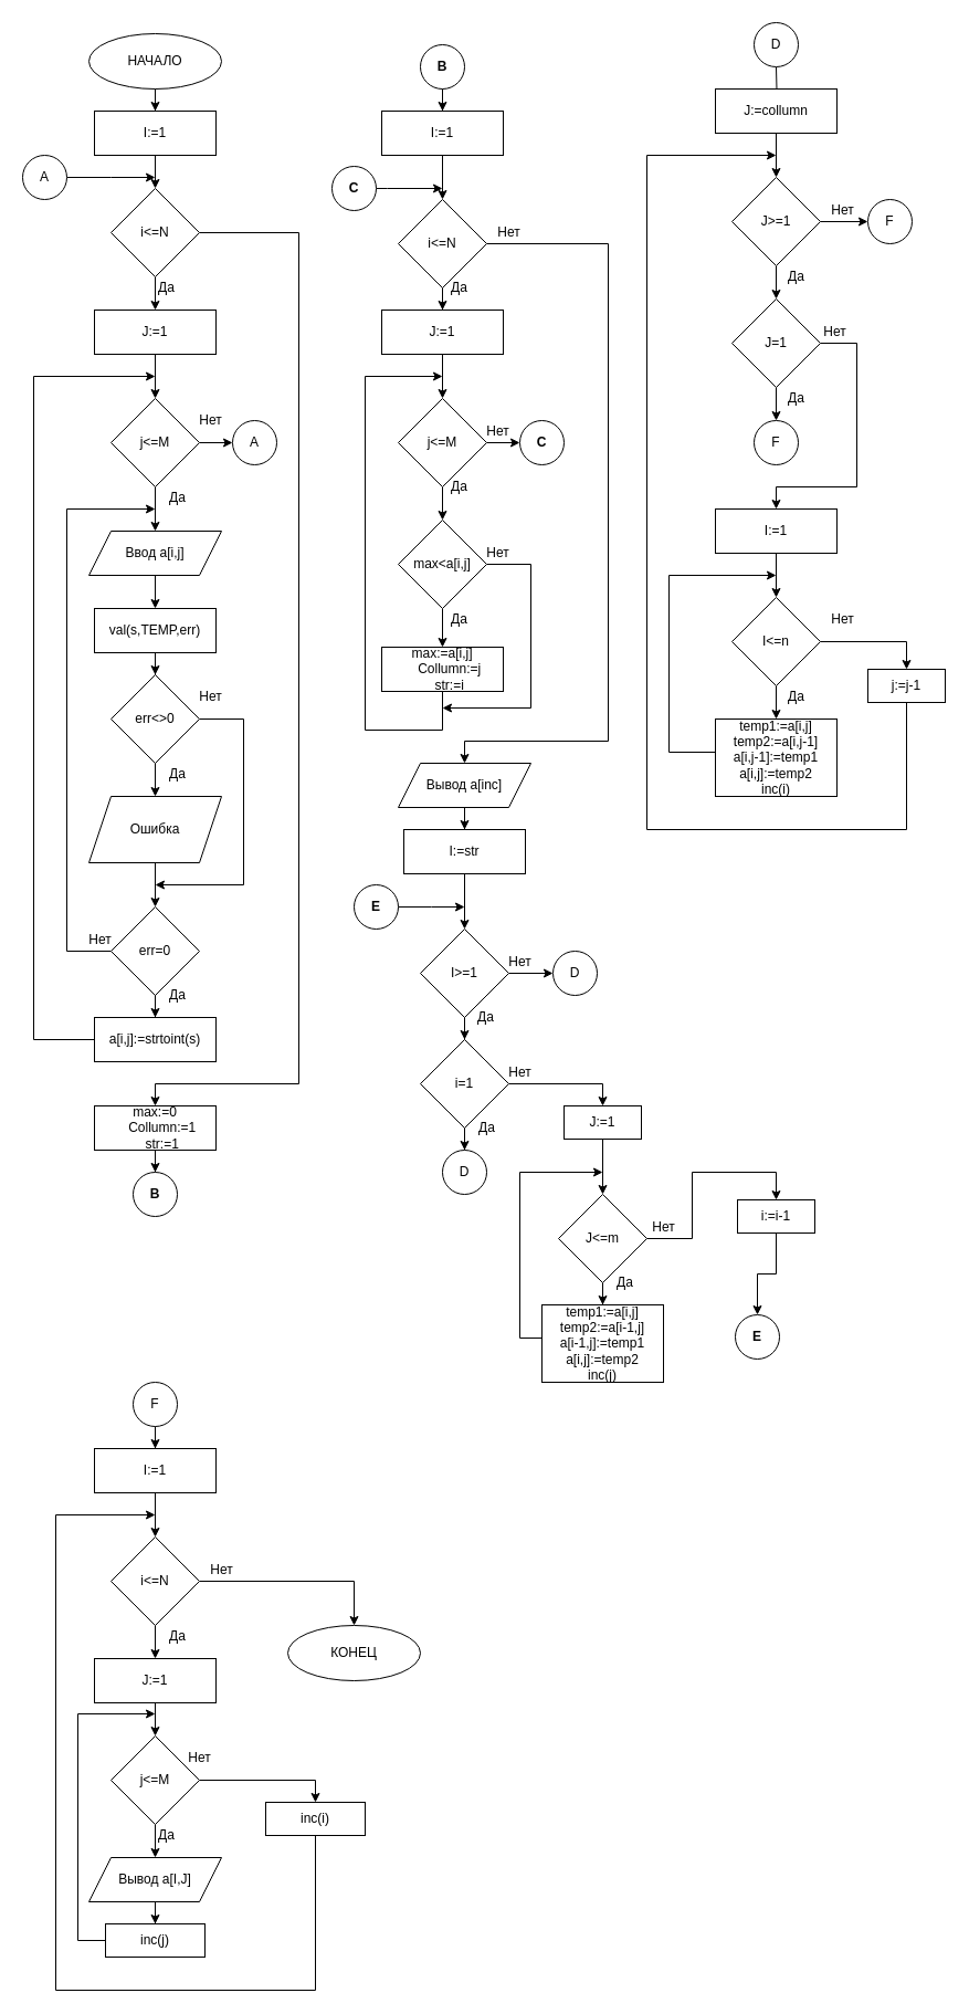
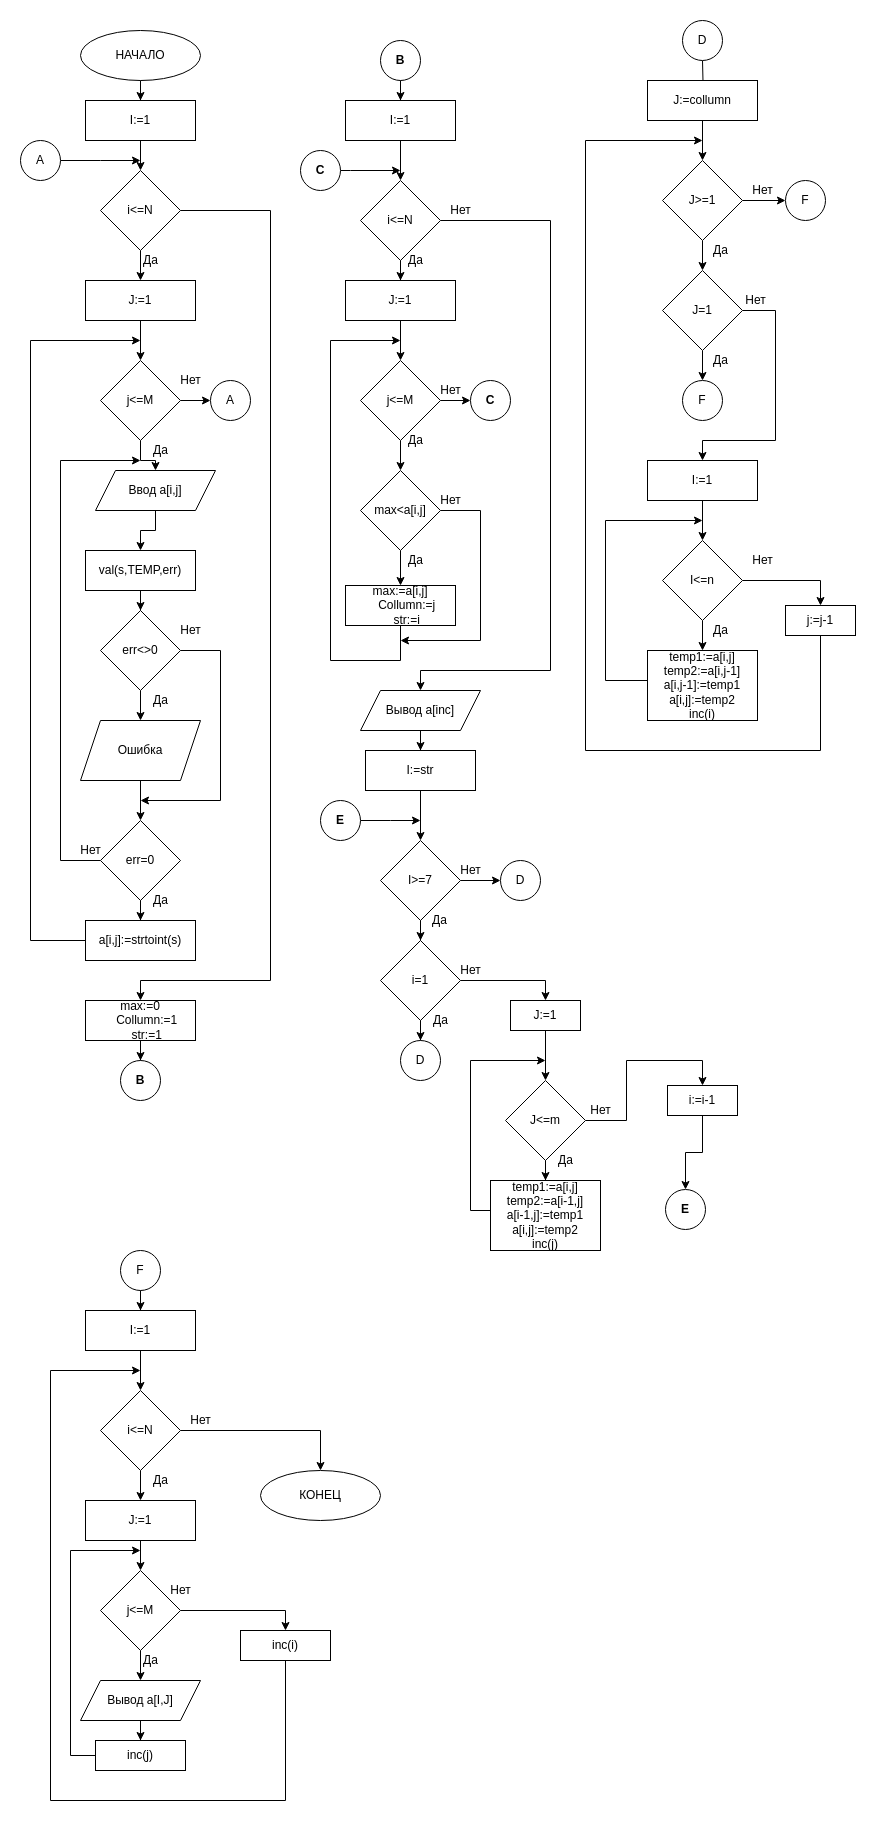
- <mxCell id="15" value="Ввод a[i,j]" style="shape=parallelogram;perimeter=parallelogramPerimeter;whiteSpace=wrap;html=1;fixedSize=1;" parent="1" vertex="1"><mxGeometry x="80" y="480" width="120" height="40" as="geometry" /></mxCell>
+ <mxCell id="15" value="Ввод a[i,j]" style="shape=parallelogram;perimeter=parallelogramPerimeter;whiteSpace=wrap;html=1;fixedSize=1;" parent="1" vertex="1"><mxGeometry x="95" y="470" width="120" height="40" as="geometry" /></mxCell>
- <mxCell id="73" value="I&amp;gt;=1" style="rhombus;whiteSpace=wrap;html=1;" parent="1" vertex="1"><mxGeometry x="380" y="840" width="80" height="80" as="geometry" /></mxCell>
+ <mxCell id="73" value="I&amp;gt;=7" style="rhombus;whiteSpace=wrap;html=1;" parent="1" vertex="1"><mxGeometry x="380" y="840" width="80" height="80" as="geometry" /></mxCell>
